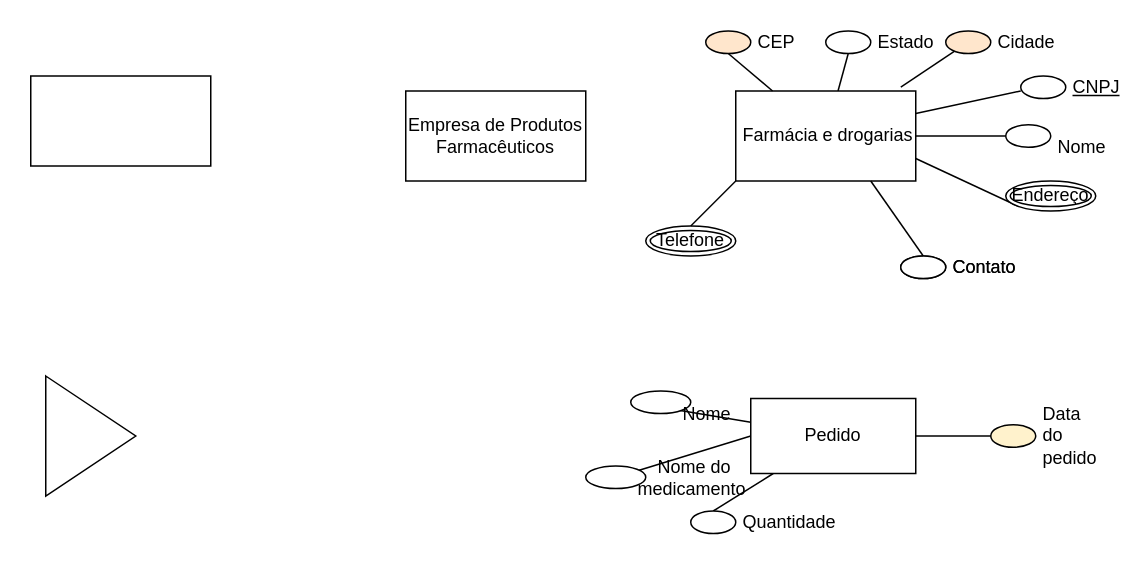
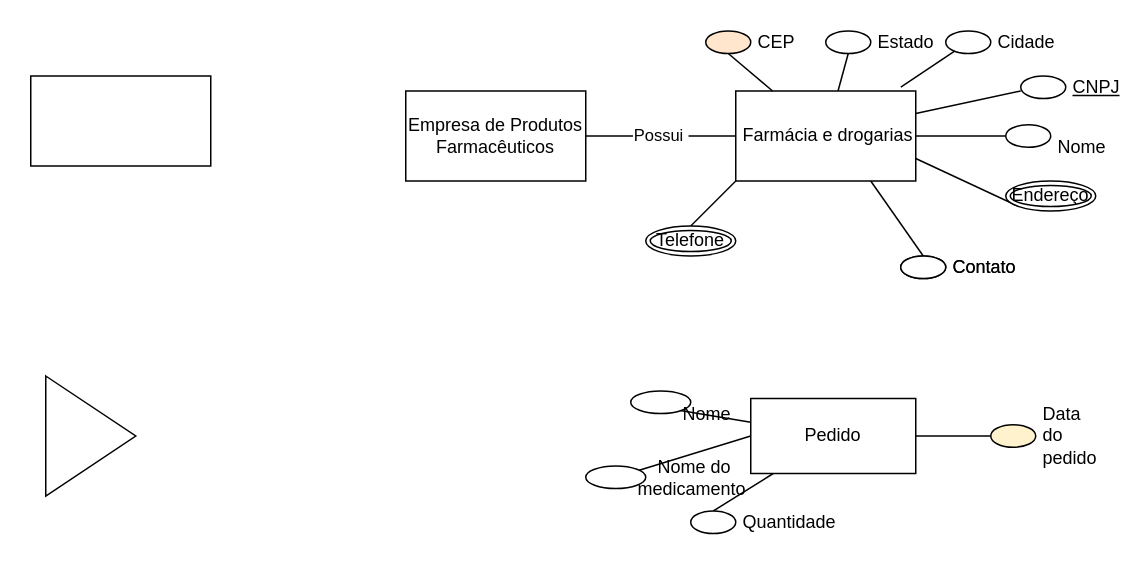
- <mxCell id="18" value="Cidade" style="ellipse;whiteSpace=wrap;html=1;align=left;spacingLeft=33;fillColor=#ffe6cc;" vertex="1" parent="1"><mxGeometry x="630" y="20" width="30" height="15" as="geometry" /></mxCell>
+ <mxCell id="18" value="Cidade" style="ellipse;whiteSpace=wrap;html=1;align=left;spacingLeft=33;" vertex="1" parent="1"><mxGeometry x="630" y="20" width="30" height="15" as="geometry" /></mxCell>
+ <mxCell id="5" value="Possui&amp;nbsp;" style="edgeStyle=orthogonalEdgeStyle;rounded=0;orthogonalLoop=1;jettySize=auto;html=1;endArrow=none;endFill=0;" edge="1" parent="1" source="6" target="8"><mxGeometry relative="1" as="geometry" /></mxCell>
